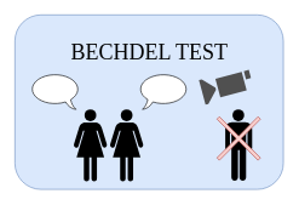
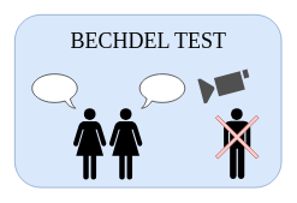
- <mxCell id="9" value="&lt;font face=&quot;Verdana&quot; style=&quot;font-size: 30px;&quot;&gt;BECHDEL TEST&lt;/font&gt;" style="text;html=1;strokeColor=none;fillColor=none;align=center;verticalAlign=middle;whiteSpace=wrap;rounded=0;" vertex="1" parent="1"><mxGeometry x="37.5" y="55" width="335" height="30" as="geometry" /></mxCell>
+ <mxCell id="9" value="&lt;font face=&quot;Verdana&quot; style=&quot;font-size: 30px;&quot;&gt;BECHDEL TEST&lt;/font&gt;" style="text;html=1;strokeColor=none;fillColor=none;align=center;verticalAlign=middle;whiteSpace=wrap;rounded=0;" vertex="1" parent="1"><mxGeometry x="37.5" y="40" width="335" height="30" as="geometry" /></mxCell>
